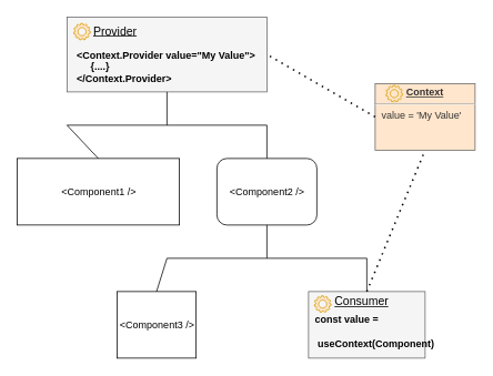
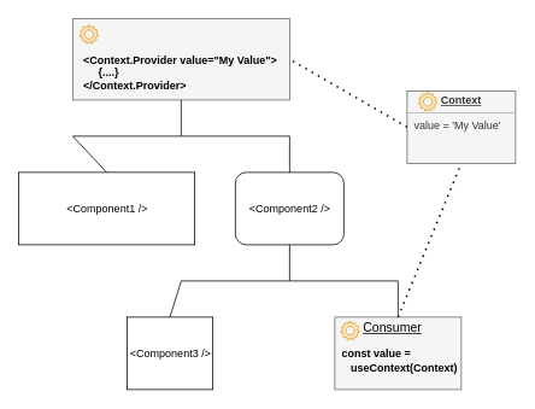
- <mxCell id="19" value="Provider" style="text;html=1;strokeColor=none;fillColor=none;align=center;verticalAlign=middle;whiteSpace=wrap;rounded=0;fontSize=14;fontStyle=4" parent="1" vertex="1"><mxGeometry x="118" y="26.5" width="40" height="20" as="geometry" /></mxCell>
- <mxCell id="4" value="&lt;p style=&quot;margin: 0px ; margin-top: 4px ; text-align: center ; text-decoration: underline&quot;&gt;&lt;b&gt;Context&lt;/b&gt;&lt;/p&gt;&lt;hr&gt;&lt;p style=&quot;margin: 0px ; margin-left: 8px&quot;&gt;value = 'My Value'&lt;br&gt;&lt;/p&gt;" style="verticalAlign=top;align=left;overflow=fill;fontSize=12;fontFamily=Helvetica;html=1;fillColor=#ffe6cc;strokeColor=#666666;fontColor=#333333;" parent="1" vertex="1"><mxGeometry x="450" y="100" width="120" height="80" as="geometry" /></mxCell>
+ <mxCell id="4" value="&lt;p style=&quot;margin: 0px ; margin-top: 4px ; text-align: center ; text-decoration: underline&quot;&gt;&lt;b&gt;Context&lt;/b&gt;&lt;/p&gt;&lt;hr&gt;&lt;p style=&quot;margin: 0px ; margin-left: 8px&quot;&gt;value = 'My Value'&lt;br&gt;&lt;/p&gt;" style="verticalAlign=top;align=left;overflow=fill;fontSize=12;fontFamily=Helvetica;html=1;fillColor=#f5f5f5;strokeColor=#666666;fontColor=#333333;" parent="1" vertex="1"><mxGeometry x="450" y="100" width="120" height="80" as="geometry" /></mxCell>
- <mxCell id="22" value="const value = &lt;br&gt;&amp;nbsp; &amp;nbsp;useContext(Component)" style="text;html=1;strokeColor=none;fillColor=none;align=left;verticalAlign=middle;whiteSpace=wrap;rounded=0;fontStyle=1" parent="1" vertex="1"><mxGeometry x="376" y="365" width="140" height="65" as="geometry" /></mxCell>
+ <mxCell id="22" value="const value = &lt;br&gt;&amp;nbsp; &amp;nbsp;useContext(Context)" style="text;html=1;strokeColor=none;fillColor=none;align=left;verticalAlign=middle;whiteSpace=wrap;rounded=0;fontStyle=1" parent="1" vertex="1"><mxGeometry x="376" y="365" width="140" height="65" as="geometry" /></mxCell>
